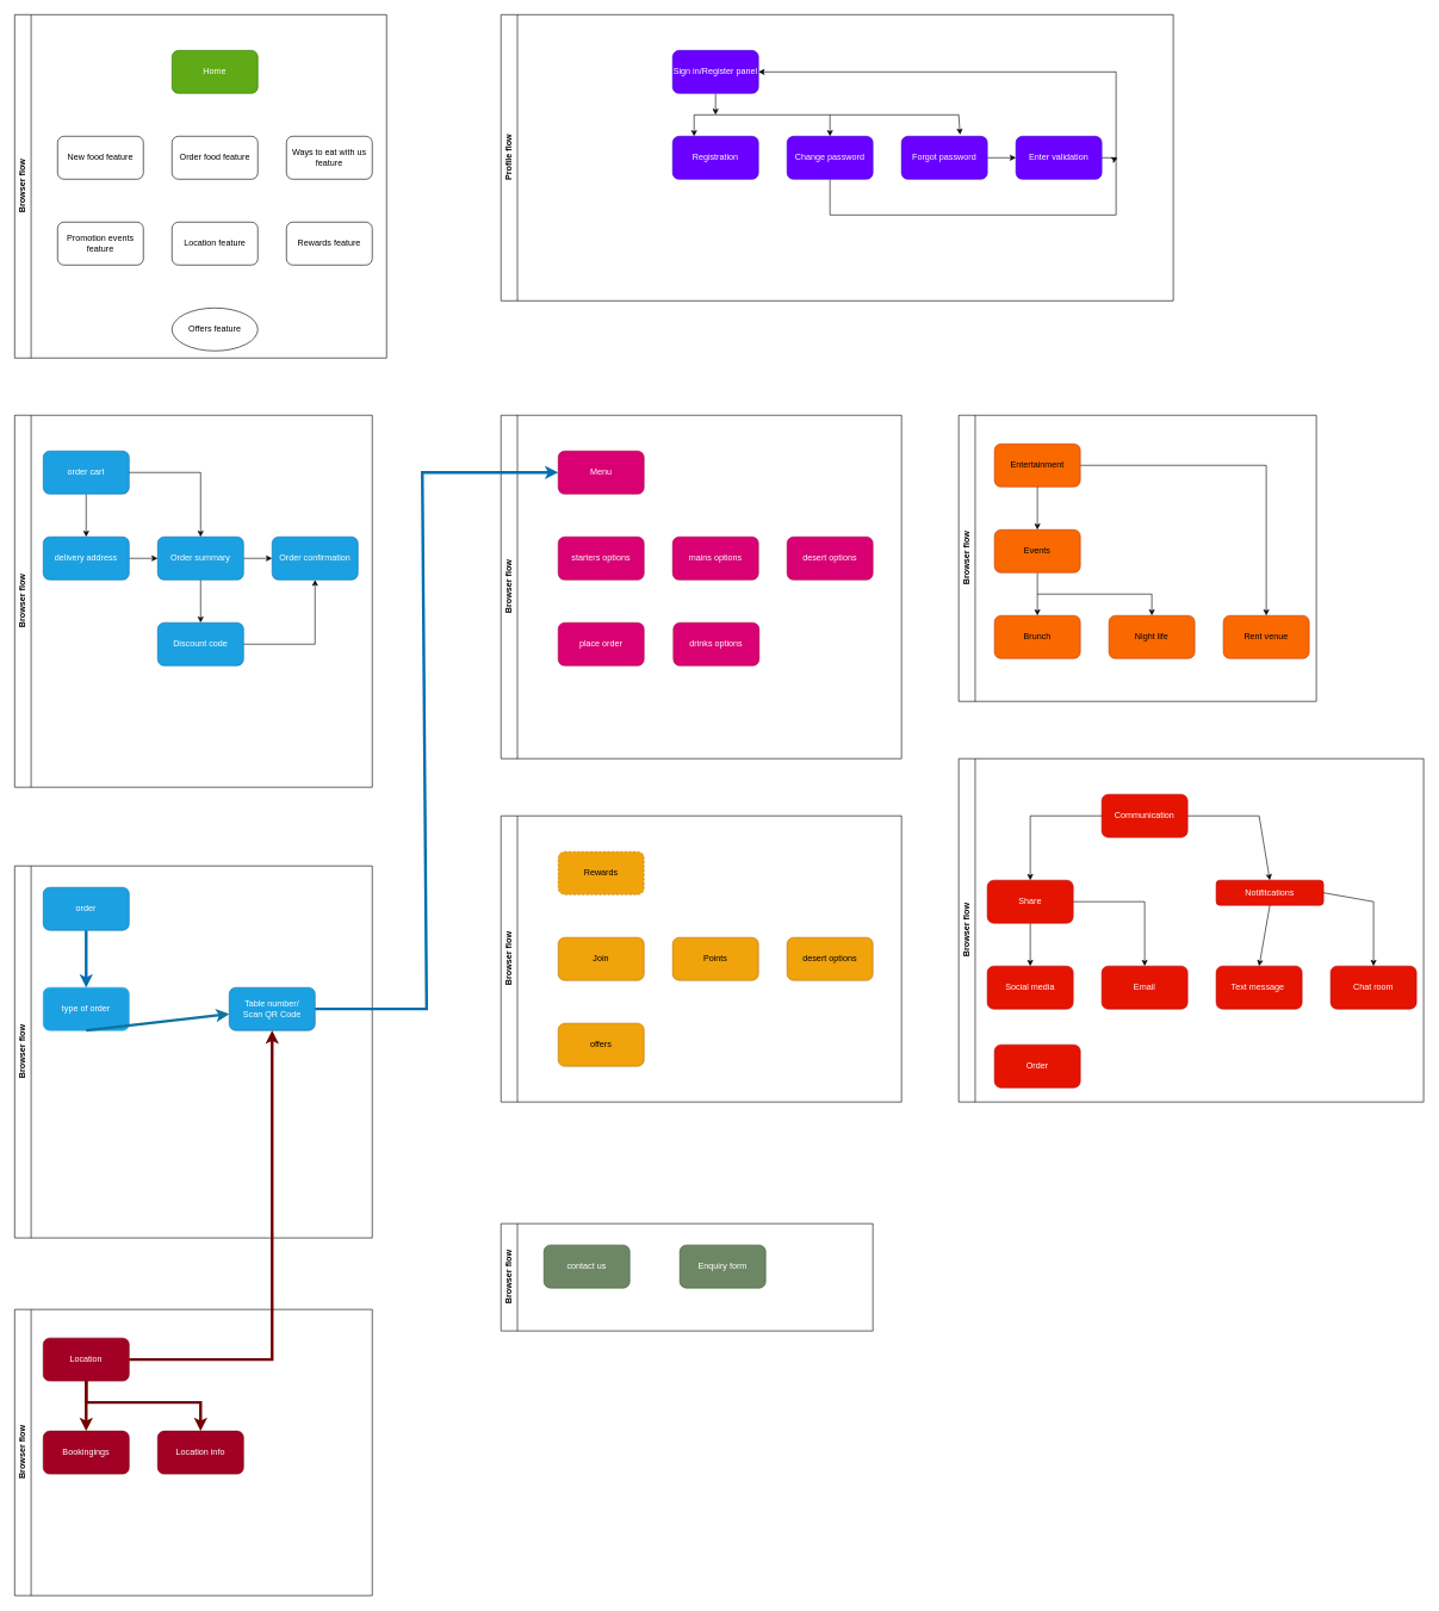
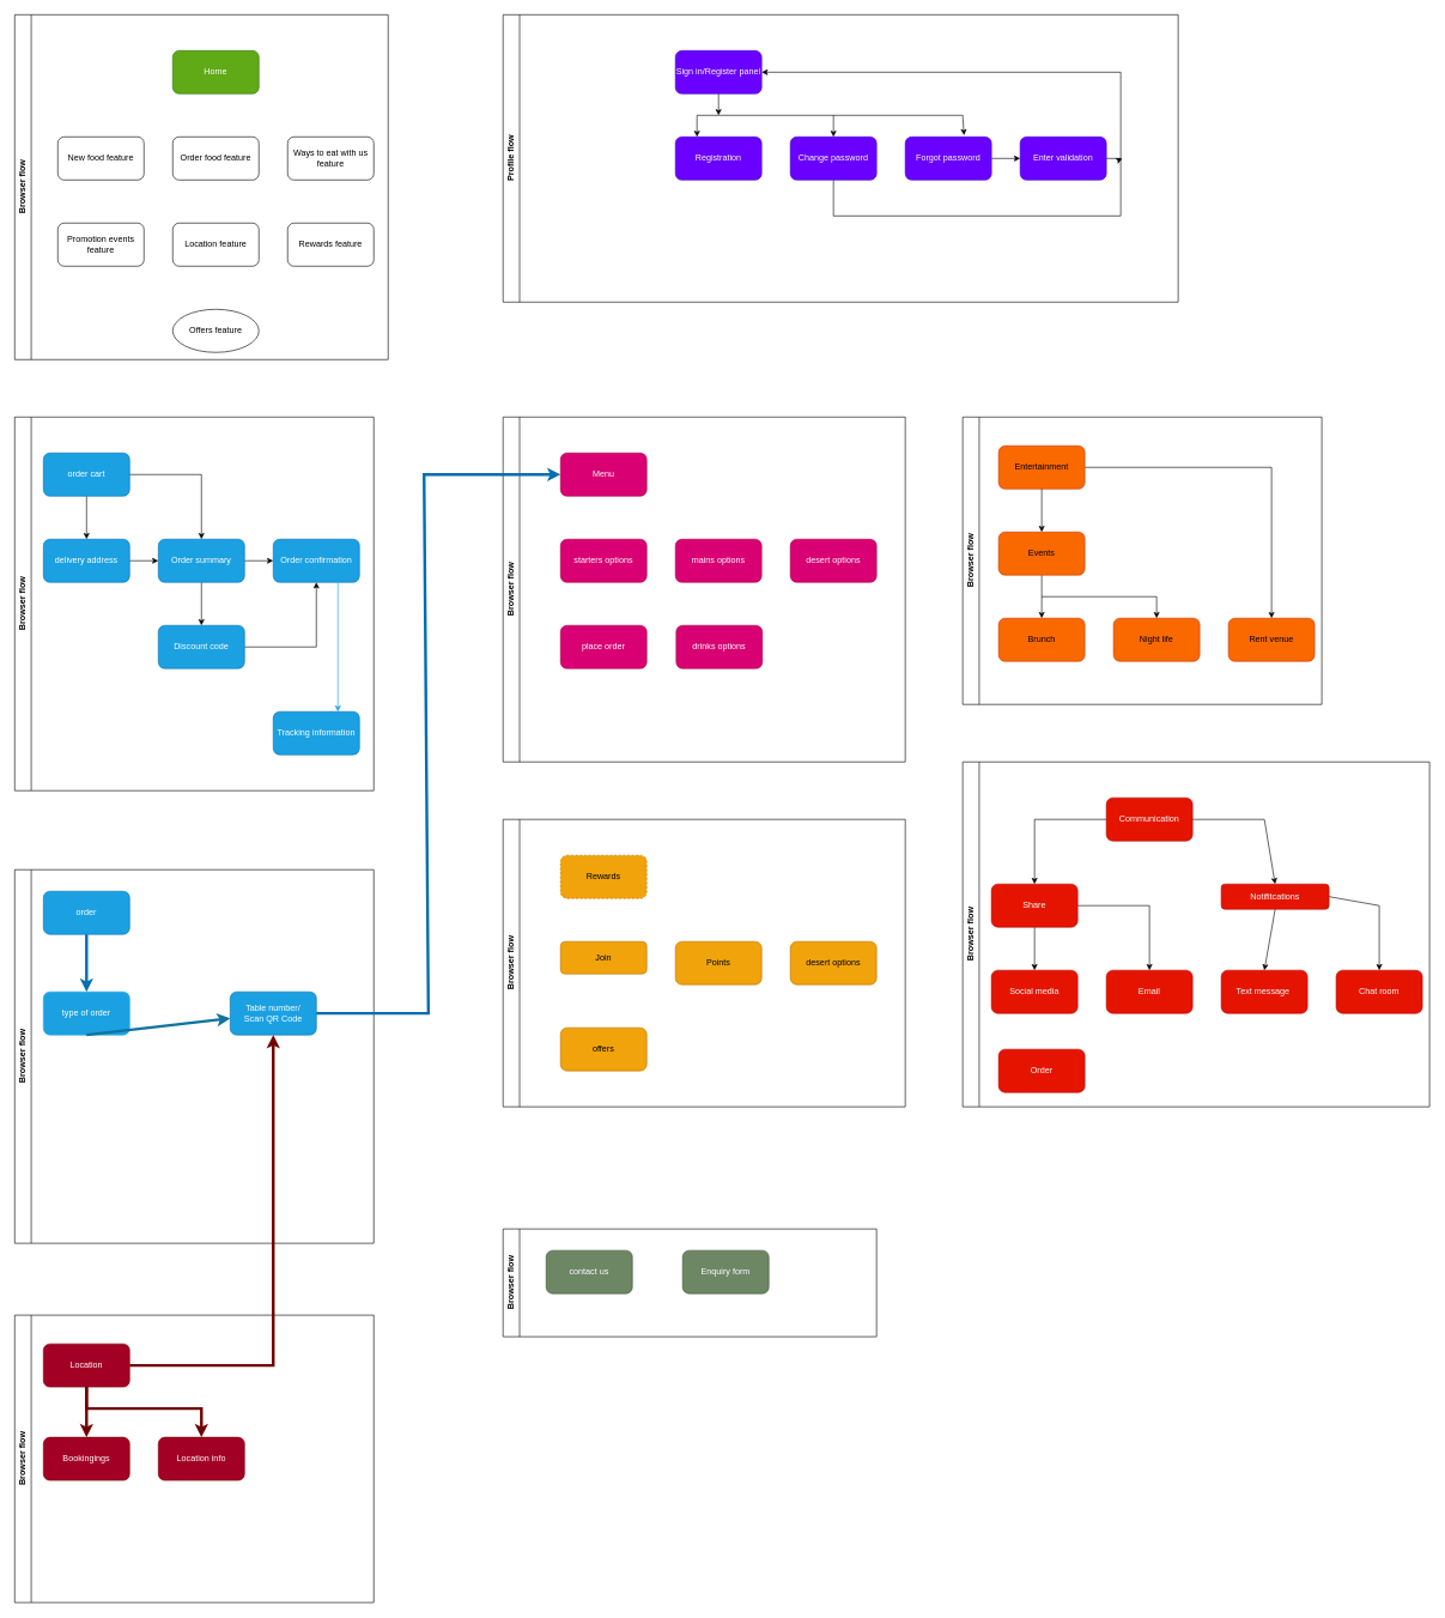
+ <mxCell id="14" value="" style="endArrow=classic;html=1;rounded=0;entryX=0.75;entryY=0;entryDx=0;entryDy=0;exitX=0.75;exitY=1;exitDx=0;exitDy=0;strokeColor=#1BA1E2;" parent="2" source="10" target="13" edge="1"><mxGeometry width="50" height="50" relative="1" as="geometry"><mxPoint x="530" y="320" as="sourcePoint" /><mxPoint x="580" y="270" as="targetPoint" /></mxGeometry></mxCell>
+ <mxCell id="13" value="Tracking information" style="rounded=1;whiteSpace=wrap;html=1;fillColor=#1ba1e2;fontColor=#ffffff;strokeColor=#006EAF;" parent="2" vertex="1"><mxGeometry x="360" y="410" width="120" height="60" as="geometry" /></mxCell>
- <mxCell id="51" value="Join" style="rounded=1;whiteSpace=wrap;html=1;fillColor=#f0a30a;fontColor=#000000;strokeColor=#BD7000;" parent="50" vertex="1"><mxGeometry x="80" y="170" width="120" height="60" as="geometry" /></mxCell>
+ <mxCell id="51" value="Join" style="rounded=1;whiteSpace=wrap;html=1;fillColor=#f0a30a;fontColor=#000000;strokeColor=#BD7000;" parent="50" vertex="1"><mxGeometry x="80" y="170" width="120" height="45" as="geometry" /></mxCell>
